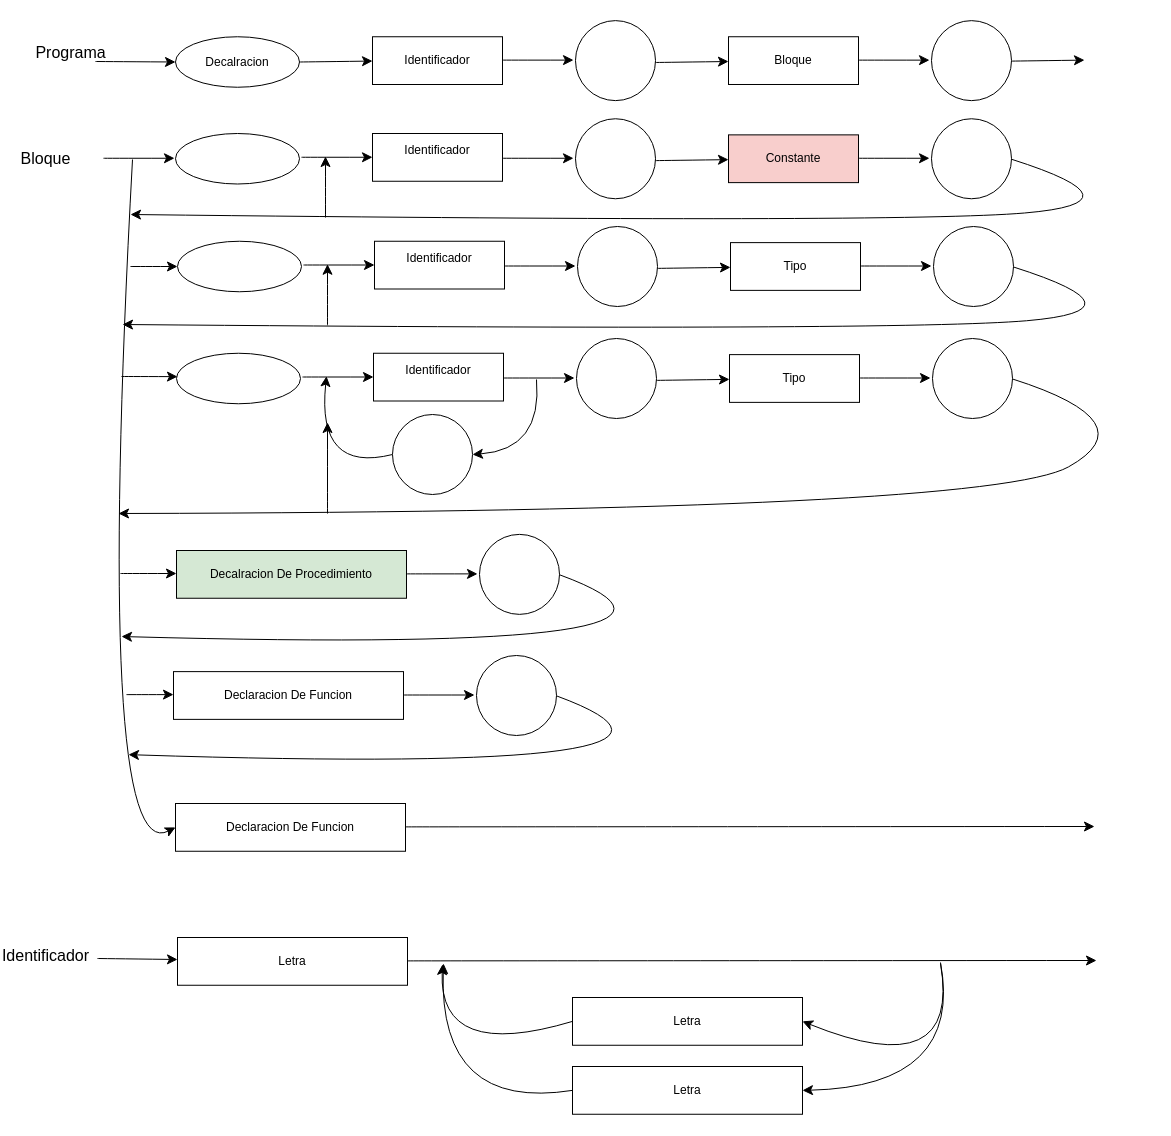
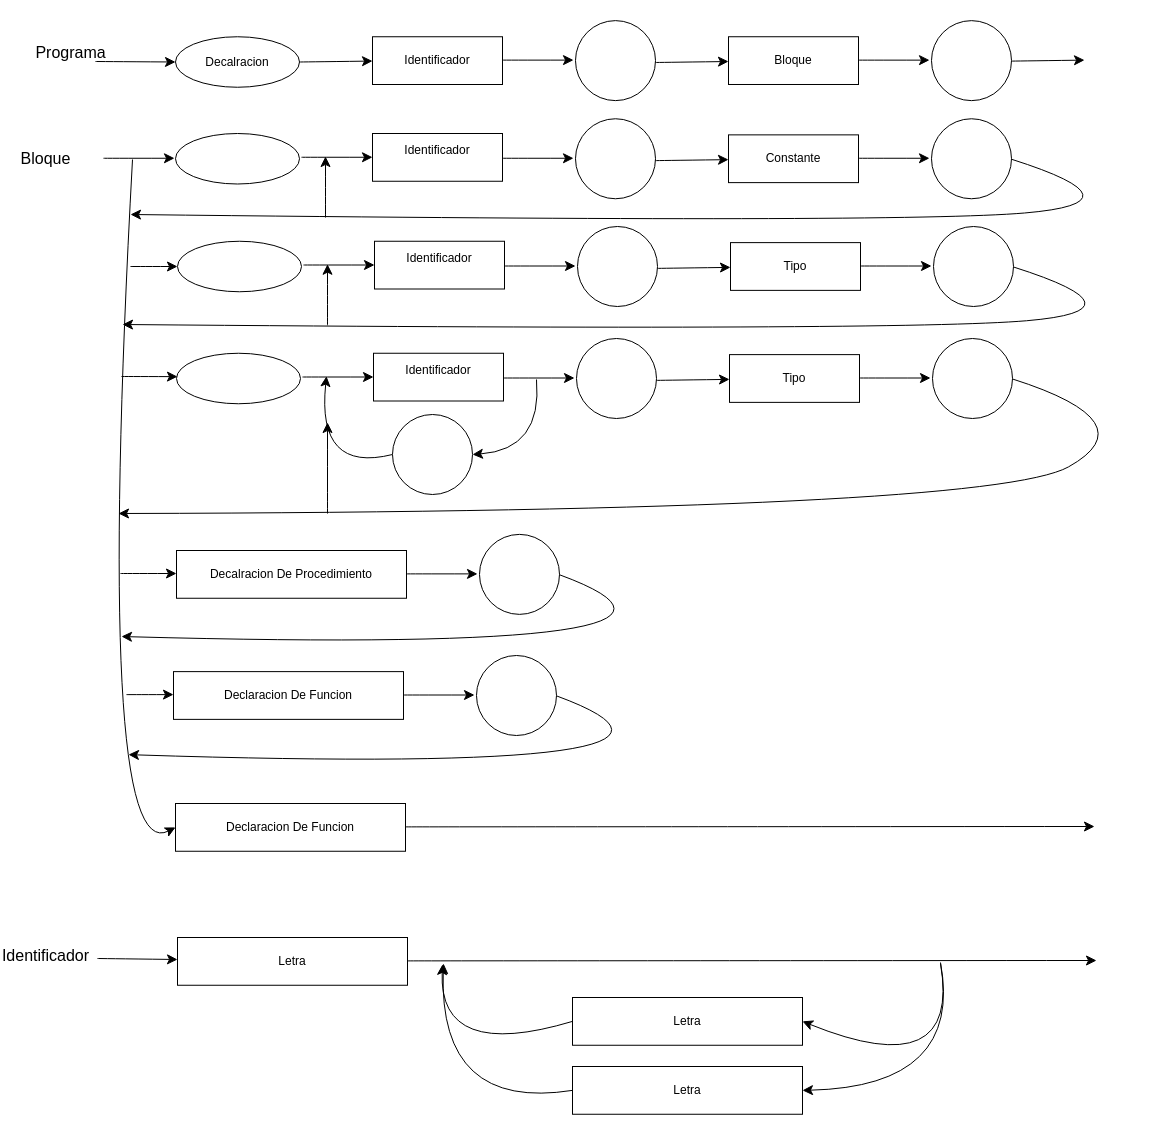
- <mxCell id="23" value="Constante" style="rounded=0;whiteSpace=wrap;html=1;fillColor=#f8cecc;" vertex="1" parent="1"><mxGeometry x="728" y="134.37" width="130" height="47.75" as="geometry" /></mxCell>
+ <mxCell id="23" value="Constante" style="rounded=0;whiteSpace=wrap;html=1;" vertex="1" parent="1"><mxGeometry x="728" y="134.37" width="130" height="47.75" as="geometry" /></mxCell>
- <mxCell id="58" value="&lt;div&gt;Decalracion De Procedimiento&lt;/div&gt;" style="rounded=0;whiteSpace=wrap;html=1;fillColor=#d5e8d4;" vertex="1" parent="1"><mxGeometry x="176" y="550" width="230" height="47.75" as="geometry" /></mxCell>
+ <mxCell id="58" value="&lt;div&gt;Decalracion De Procedimiento&lt;/div&gt;" style="rounded=0;whiteSpace=wrap;html=1;" vertex="1" parent="1"><mxGeometry x="176" y="550" width="230" height="47.75" as="geometry" /></mxCell>
